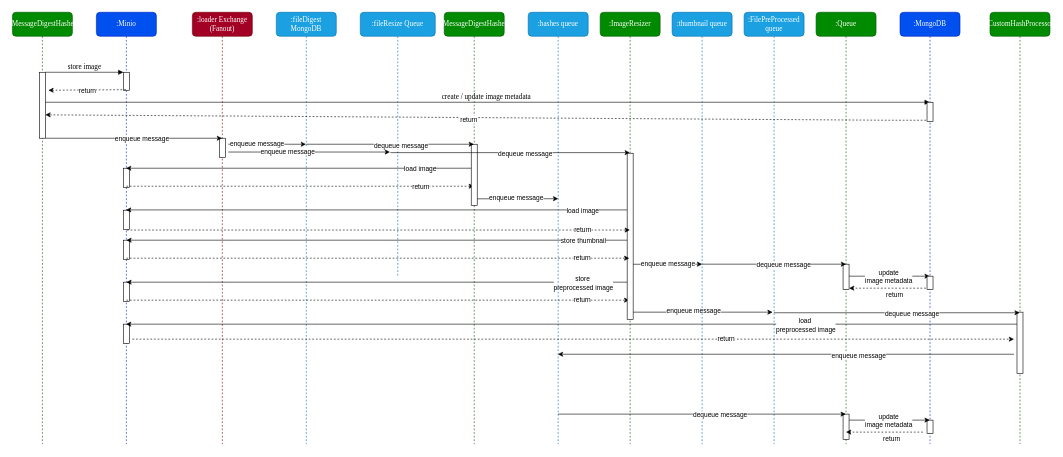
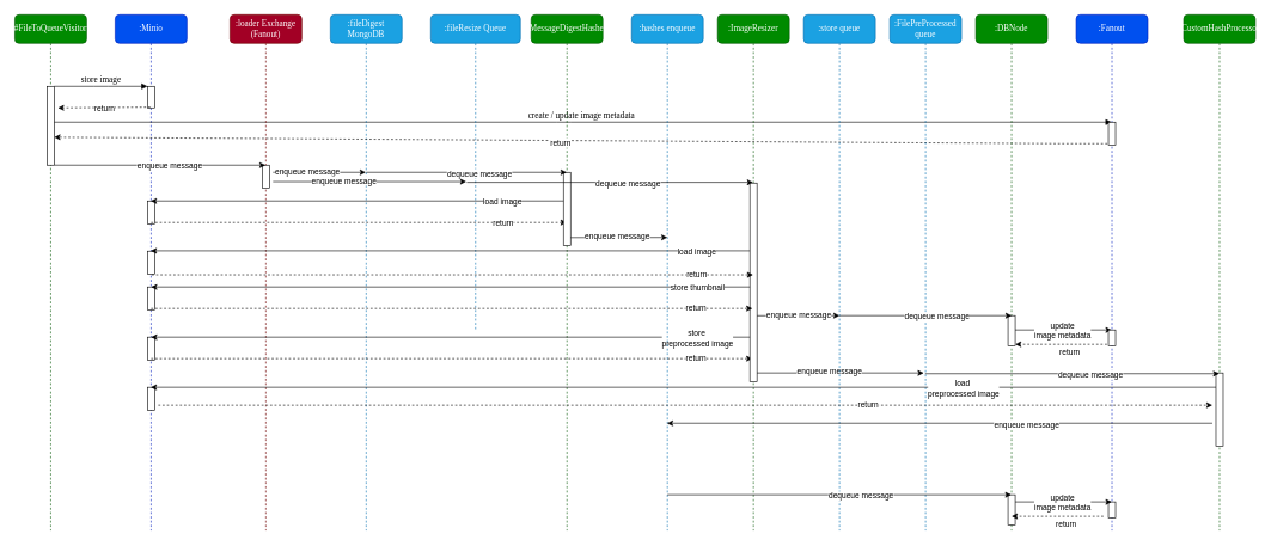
- <mxCell id="37" value="#MessageDigestHasher" style="shape=umlLifeline;perimeter=lifelinePerimeter;whiteSpace=wrap;html=1;container=1;collapsible=0;recursiveResize=0;outlineConnect=0;rounded=1;shadow=0;comic=0;labelBackgroundColor=none;strokeWidth=1;fontFamily=Verdana;fontSize=12;align=center;fillColor=#008a00;fontColor=#ffffff;strokeColor=#005700;" parent="1" vertex="1"><mxGeometry x="20" y="20" width="100" height="720" as="geometry" /></mxCell>
+ <mxCell id="37" value="#FileToQueueVisitor" style="shape=umlLifeline;perimeter=lifelinePerimeter;whiteSpace=wrap;html=1;container=1;collapsible=0;recursiveResize=0;outlineConnect=0;rounded=1;shadow=0;comic=0;labelBackgroundColor=none;strokeWidth=1;fontFamily=Verdana;fontSize=12;align=center;fillColor=#008a00;fontColor=#ffffff;strokeColor=#005700;" parent="1" vertex="1"><mxGeometry x="20" y="20" width="100" height="720" as="geometry" /></mxCell>
- <mxCell id="32" value=":hashes queue" style="shape=umlLifeline;perimeter=lifelinePerimeter;whiteSpace=wrap;html=1;container=1;collapsible=0;recursiveResize=0;outlineConnect=0;rounded=1;shadow=0;comic=0;labelBackgroundColor=none;strokeWidth=1;fontFamily=Verdana;fontSize=12;align=center;fillColor=#1ba1e2;fontColor=#ffffff;strokeColor=#006EAF;" parent="1" vertex="1"><mxGeometry x="880" y="20" width="100" height="720" as="geometry" /></mxCell>
+ <mxCell id="32" value=":hashes enqueue" style="shape=umlLifeline;perimeter=lifelinePerimeter;whiteSpace=wrap;html=1;container=1;collapsible=0;recursiveResize=0;outlineConnect=0;rounded=1;shadow=0;comic=0;labelBackgroundColor=none;strokeWidth=1;fontFamily=Verdana;fontSize=12;align=center;fillColor=#1ba1e2;fontColor=#ffffff;strokeColor=#006EAF;" parent="1" vertex="1"><mxGeometry x="880" y="20" width="100" height="720" as="geometry" /></mxCell>
- <mxCell id="56" value=":thumbnail queue" style="shape=umlLifeline;perimeter=lifelinePerimeter;whiteSpace=wrap;html=1;container=1;collapsible=0;recursiveResize=0;outlineConnect=0;rounded=1;shadow=0;comic=0;labelBackgroundColor=none;strokeWidth=1;fontFamily=Verdana;fontSize=12;align=center;fillColor=#1ba1e2;fontColor=#ffffff;strokeColor=#006EAF;" parent="1" vertex="1"><mxGeometry x="1120" y="20" width="100" height="720" as="geometry" /></mxCell>
+ <mxCell id="56" value=":store queue" style="shape=umlLifeline;perimeter=lifelinePerimeter;whiteSpace=wrap;html=1;container=1;collapsible=0;recursiveResize=0;outlineConnect=0;rounded=1;shadow=0;comic=0;labelBackgroundColor=none;strokeWidth=1;fontFamily=Verdana;fontSize=12;align=center;fillColor=#1ba1e2;fontColor=#ffffff;strokeColor=#006EAF;" parent="1" vertex="1"><mxGeometry x="1120" y="20" width="100" height="720" as="geometry" /></mxCell>
- <mxCell id="60" value=":Queue" style="shape=umlLifeline;perimeter=lifelinePerimeter;whiteSpace=wrap;html=1;container=1;collapsible=0;recursiveResize=0;outlineConnect=0;rounded=1;shadow=0;comic=0;labelBackgroundColor=none;strokeWidth=1;fontFamily=Verdana;fontSize=12;align=center;fillColor=#008a00;fontColor=#ffffff;strokeColor=#005700;" parent="1" vertex="1"><mxGeometry x="1360" y="20" width="100" height="720" as="geometry" /></mxCell>
+ <mxCell id="60" value=":DBNode" style="shape=umlLifeline;perimeter=lifelinePerimeter;whiteSpace=wrap;html=1;container=1;collapsible=0;recursiveResize=0;outlineConnect=0;rounded=1;shadow=0;comic=0;labelBackgroundColor=none;strokeWidth=1;fontFamily=Verdana;fontSize=12;align=center;fillColor=#008a00;fontColor=#ffffff;strokeColor=#005700;" parent="1" vertex="1"><mxGeometry x="1360" y="20" width="100" height="720" as="geometry" /></mxCell>
- <mxCell id="67" value=":MongoDB" style="shape=umlLifeline;perimeter=lifelinePerimeter;whiteSpace=wrap;html=1;container=1;collapsible=0;recursiveResize=0;outlineConnect=0;rounded=1;shadow=0;comic=0;labelBackgroundColor=none;strokeWidth=1;fontFamily=Verdana;fontSize=12;align=center;fillColor=#0050ef;fontColor=#ffffff;strokeColor=#001DBC;" parent="1" vertex="1"><mxGeometry x="1500" y="20" width="100" height="720" as="geometry" /></mxCell>
+ <mxCell id="67" value=":Fanout" style="shape=umlLifeline;perimeter=lifelinePerimeter;whiteSpace=wrap;html=1;container=1;collapsible=0;recursiveResize=0;outlineConnect=0;rounded=1;shadow=0;comic=0;labelBackgroundColor=none;strokeWidth=1;fontFamily=Verdana;fontSize=12;align=center;fillColor=#0050ef;fontColor=#ffffff;strokeColor=#001DBC;" parent="1" vertex="1"><mxGeometry x="1500" y="20" width="100" height="720" as="geometry" /></mxCell>
